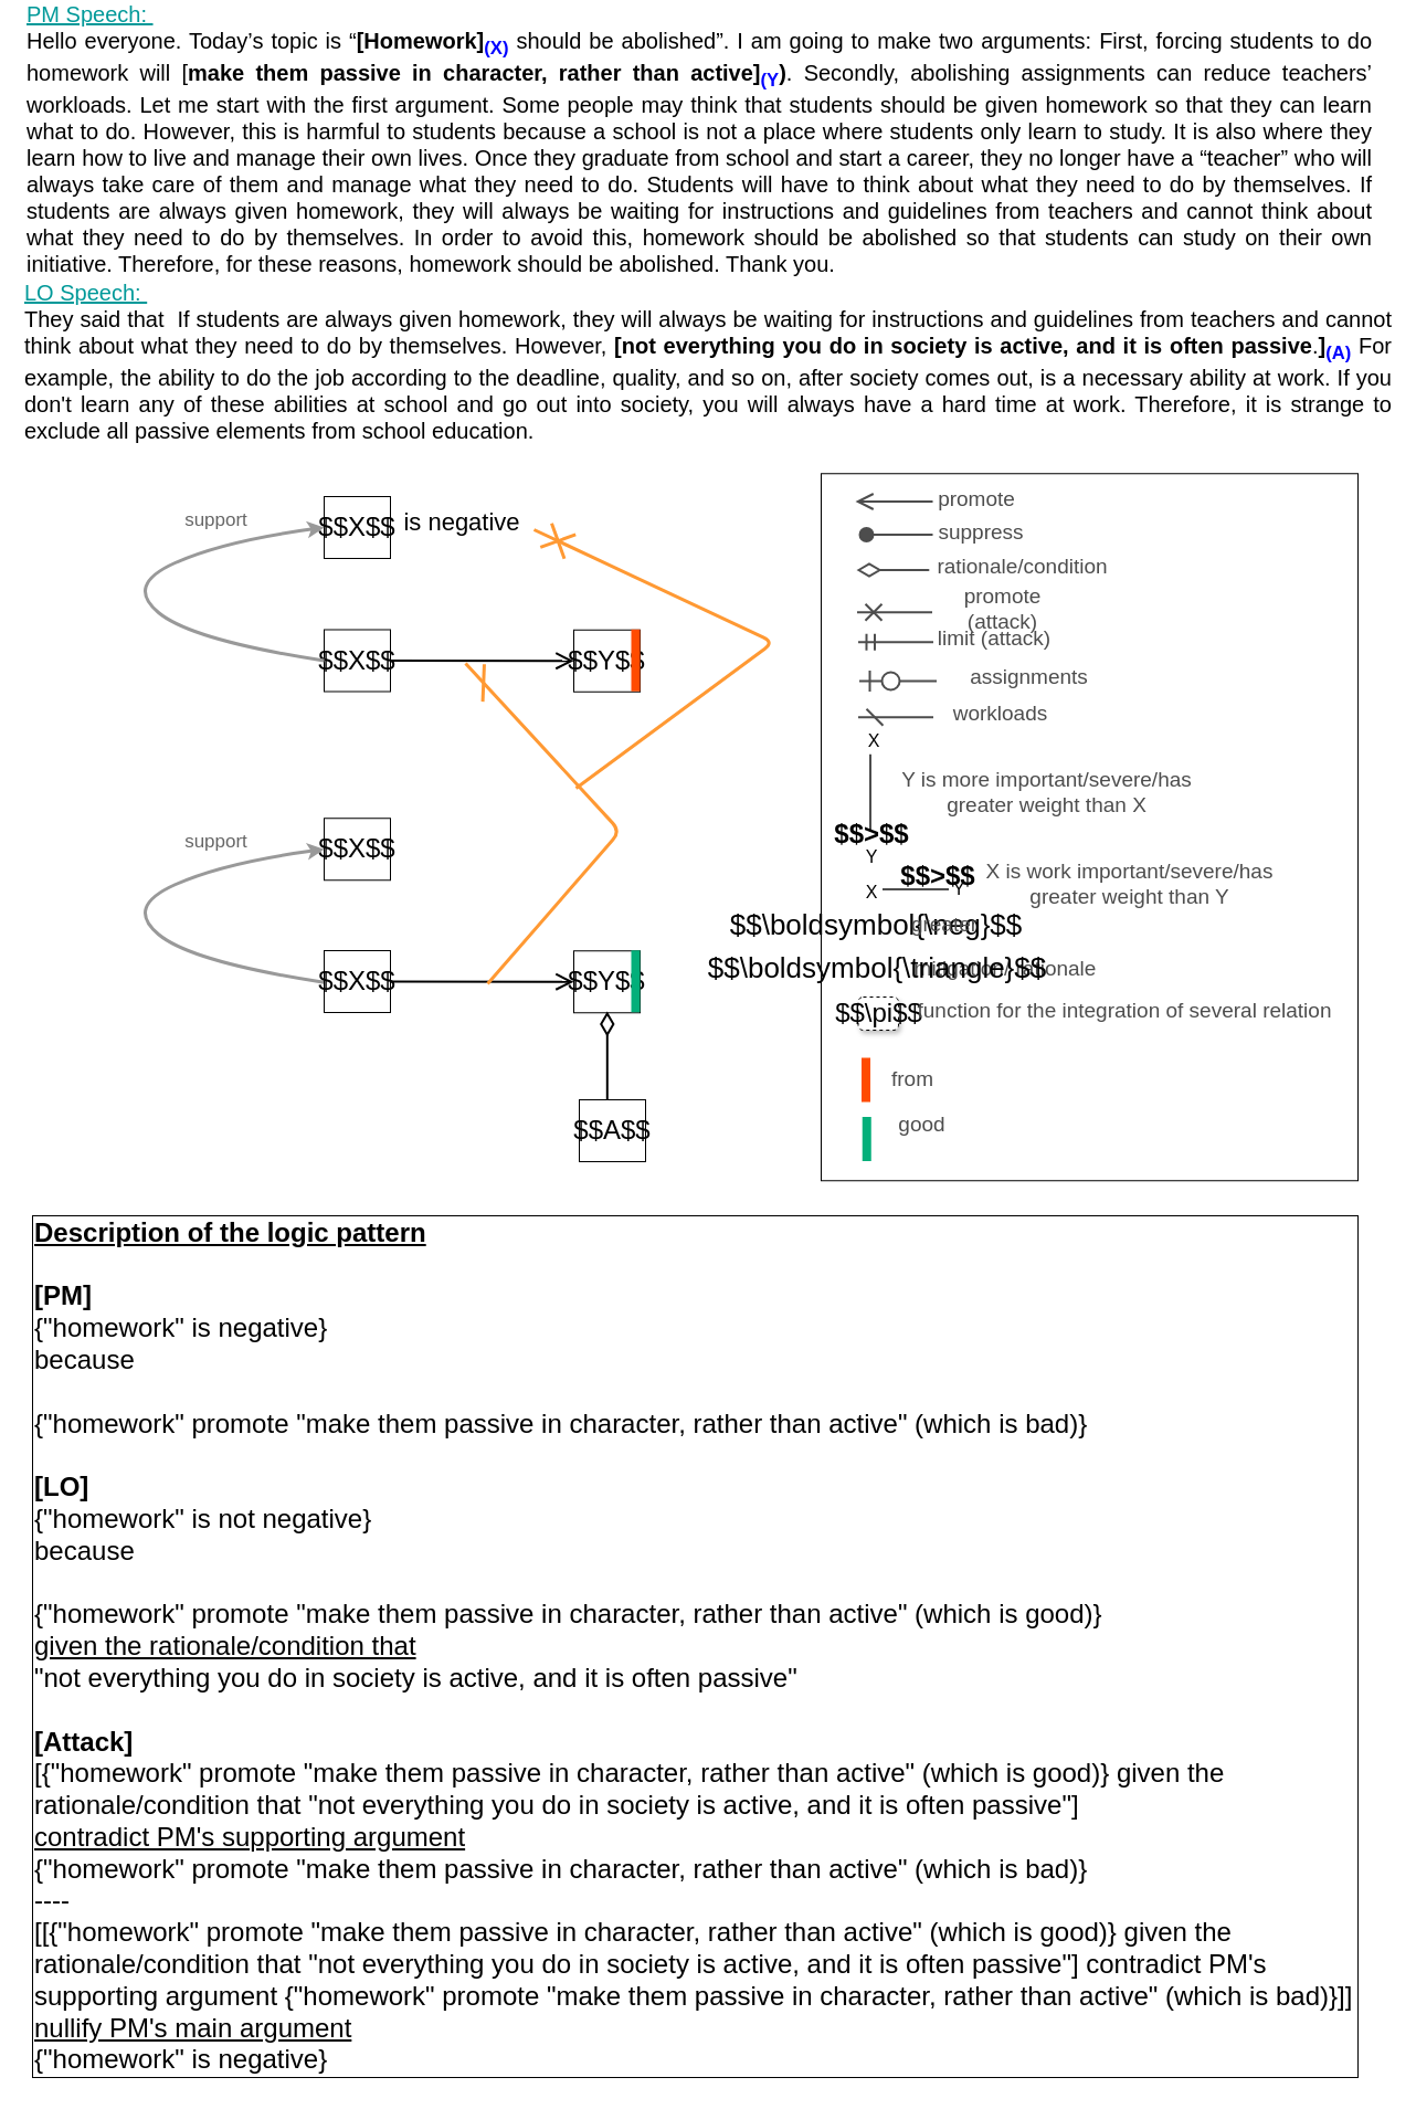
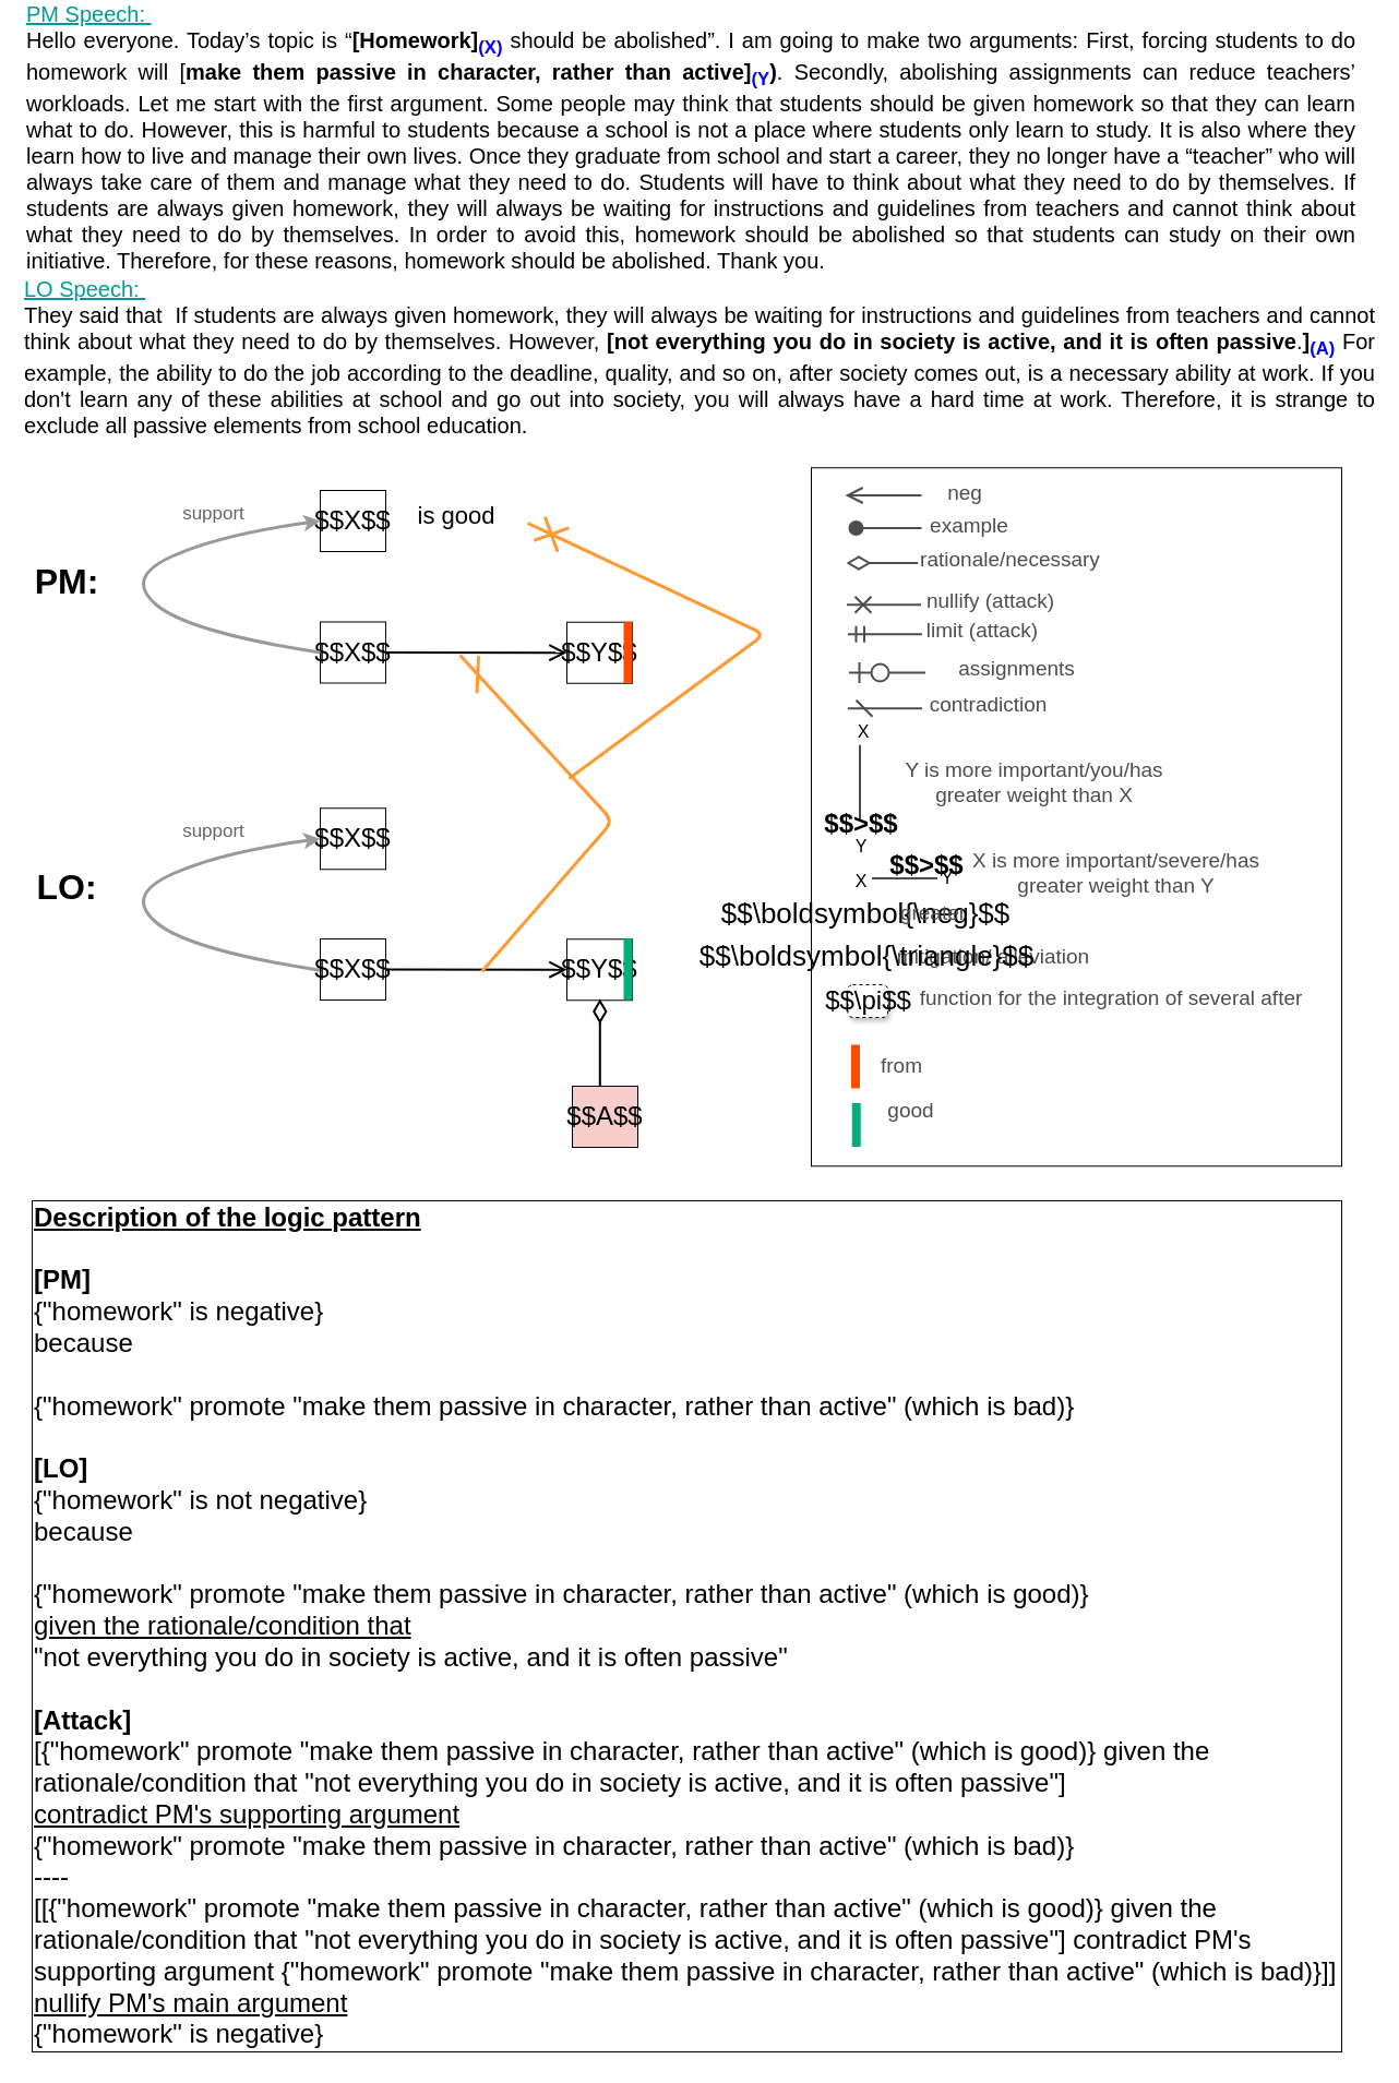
- <mxCell id="28" value="&lt;span style=&quot;font-size: 19px&quot;&gt;promote&lt;/span&gt;" style="text;html=1;strokeColor=none;fillColor=none;align=center;verticalAlign=middle;whiteSpace=wrap;rounded=0;fontColor=#4D4D4D;" parent="1" vertex="1"><mxGeometry x="844" y="424.5" width="80" height="34" as="geometry" /></mxCell>
+ <mxCell id="28" value="&lt;span style=&quot;font-size: 19px&quot;&gt;neg&lt;/span&gt;" style="text;html=1;strokeColor=none;fillColor=none;align=center;verticalAlign=middle;whiteSpace=wrap;rounded=0;fontColor=#4D4D4D;" parent="1" vertex="1"><mxGeometry x="844" y="424.5" width="80" height="34" as="geometry" /></mxCell>
- <mxCell id="7" value="&lt;font style=&quot;font-size: 22px&quot;&gt;is negative&lt;/font&gt;" style="text;html=1;strokeColor=none;fillColor=none;align=center;verticalAlign=middle;whiteSpace=wrap;rounded=0;" parent="1" vertex="1"><mxGeometry x="363" y="445.5" width="110" height="35" as="geometry" /></mxCell>
+ <mxCell id="7" value="&lt;font style=&quot;font-size: 22px&quot;&gt;is good&lt;/font&gt;" style="text;html=1;strokeColor=none;fillColor=none;align=center;verticalAlign=middle;whiteSpace=wrap;rounded=0;" parent="1" vertex="1"><mxGeometry x="363" y="445.5" width="110" height="35" as="geometry" /></mxCell>
- <mxCell id="30" value="&lt;span style=&quot;font-size: 19px&quot;&gt;suppress&lt;/span&gt;" style="text;html=1;strokeColor=none;fillColor=none;align=center;verticalAlign=middle;whiteSpace=wrap;rounded=0;fontColor=#4D4D4D;" parent="1" vertex="1"><mxGeometry x="848" y="454.5" width="80" height="34" as="geometry" /></mxCell>
+ <mxCell id="30" value="&lt;span style=&quot;font-size: 19px&quot;&gt;example&lt;/span&gt;" style="text;html=1;strokeColor=none;fillColor=none;align=center;verticalAlign=middle;whiteSpace=wrap;rounded=0;fontColor=#4D4D4D;" parent="1" vertex="1"><mxGeometry x="848" y="454.5" width="80" height="34" as="geometry" /></mxCell>
- <mxCell id="32" value="&lt;font style=&quot;font-size: 19px&quot;&gt;rationale/condition&lt;/font&gt;" style="text;html=1;strokeColor=none;fillColor=none;align=center;verticalAlign=middle;whiteSpace=wrap;rounded=0;fontColor=#4D4D4D;" parent="1" vertex="1"><mxGeometry x="840" y="485.5" width="171" height="34" as="geometry" /></mxCell>
+ <mxCell id="32" value="&lt;font style=&quot;font-size: 19px&quot;&gt;rationale/necessary&lt;/font&gt;" style="text;html=1;strokeColor=none;fillColor=none;align=center;verticalAlign=middle;whiteSpace=wrap;rounded=0;fontColor=#4D4D4D;" parent="1" vertex="1"><mxGeometry x="840" y="485.5" width="171" height="34" as="geometry" /></mxCell>
+ <mxCell id="4" value="&lt;font size=&quot;1&quot;&gt;&lt;b style=&quot;font-size: 32px&quot;&gt;PM:&lt;/b&gt;&lt;/font&gt;" style="text;html=1;strokeColor=none;fillColor=none;align=center;verticalAlign=middle;whiteSpace=wrap;rounded=0;" parent="1" vertex="1"><mxGeometry x="21" y="503" width="80" height="40" as="geometry" /></mxCell>
- <mxCell id="26" value="&lt;font style=&quot;font-size: 19px&quot;&gt;promote (attack)&lt;/font&gt;" style="text;html=1;strokeColor=none;fillColor=none;align=center;verticalAlign=middle;whiteSpace=wrap;rounded=0;fontColor=#4D4D4D;" parent="1" vertex="1"><mxGeometry x="837.5" y="524" width="138.5" height="34" as="geometry" /></mxCell>
+ <mxCell id="26" value="&lt;font style=&quot;font-size: 19px&quot;&gt;nullify (attack)&lt;/font&gt;" style="text;html=1;strokeColor=none;fillColor=none;align=center;verticalAlign=middle;whiteSpace=wrap;rounded=0;fontColor=#4D4D4D;" parent="1" vertex="1"><mxGeometry x="837.5" y="524" width="138.5" height="34" as="geometry" /></mxCell>
- <mxCell id="40" value="&lt;font style=&quot;font-size: 19px&quot;&gt;workloads&lt;/font&gt;" style="text;html=1;strokeColor=none;fillColor=none;align=center;verticalAlign=middle;whiteSpace=wrap;rounded=0;fontColor=#4D4D4D;" parent="1" vertex="1"><mxGeometry x="850.5" y="619" width="109" height="34" as="geometry" /></mxCell>
+ <mxCell id="40" value="&lt;font style=&quot;font-size: 19px&quot;&gt;contradiction&lt;/font&gt;" style="text;html=1;strokeColor=none;fillColor=none;align=center;verticalAlign=middle;whiteSpace=wrap;rounded=0;fontColor=#4D4D4D;" parent="1" vertex="1"><mxGeometry x="850.5" y="619" width="109" height="34" as="geometry" /></mxCell>
- <mxCell id="22" value="&lt;span style=&quot;font-size: 19px&quot;&gt;Y is more important/severe/has greater weight than X&lt;/span&gt;" style="text;html=1;strokeColor=none;fillColor=none;align=center;verticalAlign=middle;whiteSpace=wrap;rounded=0;fontColor=#4D4D4D;" parent="1" vertex="1"><mxGeometry x="799.5" y="682.25" width="294.5" height="50" as="geometry" /></mxCell>
+ <mxCell id="22" value="&lt;span style=&quot;font-size: 19px&quot;&gt;Y is more important/you/has greater weight than X&lt;/span&gt;" style="text;html=1;strokeColor=none;fillColor=none;align=center;verticalAlign=middle;whiteSpace=wrap;rounded=0;fontColor=#4D4D4D;" parent="1" vertex="1"><mxGeometry x="799.5" y="682.25" width="294.5" height="50" as="geometry" /></mxCell>
- <mxCell id="38" value="&lt;span style=&quot;font-size: 19px&quot;&gt;X is work important/severe/has greater weight&amp;nbsp;&lt;/span&gt;&lt;span style=&quot;font-size: 19px&quot;&gt;than Y&lt;/span&gt;" style="text;html=1;strokeColor=none;fillColor=none;align=center;verticalAlign=middle;whiteSpace=wrap;rounded=0;fontColor=#4D4D4D;" parent="1" vertex="1"><mxGeometry x="888.5" y="772.5" width="266.5" height="34" as="geometry" /></mxCell>
+ <mxCell id="38" value="&lt;span style=&quot;font-size: 19px&quot;&gt;X is more important/severe/has greater weight&amp;nbsp;&lt;/span&gt;&lt;span style=&quot;font-size: 19px&quot;&gt;than Y&lt;/span&gt;" style="text;html=1;strokeColor=none;fillColor=none;align=center;verticalAlign=middle;whiteSpace=wrap;rounded=0;fontColor=#4D4D4D;" parent="1" vertex="1"><mxGeometry x="888.5" y="772.5" width="266.5" height="34" as="geometry" /></mxCell>
+ <mxCell id="5" value="&lt;font size=&quot;1&quot;&gt;&lt;b style=&quot;font-size: 32px&quot;&gt;LO:&lt;/b&gt;&lt;/font&gt;" style="text;html=1;strokeColor=none;fillColor=none;align=center;verticalAlign=middle;whiteSpace=wrap;rounded=0;" parent="1" vertex="1"><mxGeometry x="21" y="783" width="80" height="40" as="geometry" /></mxCell>
- <mxCell id="45" value="&lt;span style=&quot;font-size: 19px&quot;&gt;mitigation/&amp;nbsp;&lt;/span&gt;&lt;span style=&quot;font-size: 19px&quot;&gt;rationale&lt;/span&gt;" style="text;html=1;strokeColor=none;fillColor=none;align=center;verticalAlign=middle;whiteSpace=wrap;rounded=0;fontColor=#4D4D4D;" parent="1" vertex="1"><mxGeometry x="817.25" y="849.75" width="186" height="34" as="geometry" /></mxCell>
+ <mxCell id="45" value="&lt;span style=&quot;font-size: 19px&quot;&gt;mitigation/&amp;nbsp;&lt;/span&gt;&lt;span style=&quot;font-size: 19px&quot;&gt;alleviation&lt;/span&gt;" style="text;html=1;strokeColor=none;fillColor=none;align=center;verticalAlign=middle;whiteSpace=wrap;rounded=0;fontColor=#4D4D4D;" parent="1" vertex="1"><mxGeometry x="817.25" y="849.75" width="186" height="34" as="geometry" /></mxCell>
- <mxCell id="50" value="&lt;span style=&quot;font-size: 19px&quot;&gt;function for the integration of several relation&lt;/span&gt;" style="text;html=1;strokeColor=none;fillColor=none;align=center;verticalAlign=middle;whiteSpace=wrap;rounded=0;fontColor=#4D4D4D;" parent="1" vertex="1"><mxGeometry x="817.25" y="888" width="401.75" height="34" as="geometry" /></mxCell>
+ <mxCell id="50" value="&lt;span style=&quot;font-size: 19px&quot;&gt;function for the integration of several after&lt;/span&gt;" style="text;html=1;strokeColor=none;fillColor=none;align=center;verticalAlign=middle;whiteSpace=wrap;rounded=0;fontColor=#4D4D4D;" parent="1" vertex="1"><mxGeometry x="817.25" y="888" width="401.75" height="34" as="geometry" /></mxCell>
- <mxCell id="58" value="&lt;font style=&quot;font-size: 24px&quot;&gt;$$A$$&lt;/font&gt;" style="whiteSpace=wrap;html=1;align=center;" parent="1" vertex="1"><mxGeometry x="524" y="985" width="60" height="56" as="geometry" /></mxCell>
+ <mxCell id="58" value="&lt;font style=&quot;font-size: 24px&quot;&gt;$$A$$&lt;/font&gt;" style="whiteSpace=wrap;html=1;align=center;fillColor=#f8cecc;" parent="1" vertex="1"><mxGeometry x="524" y="985" width="60" height="56" as="geometry" /></mxCell>
